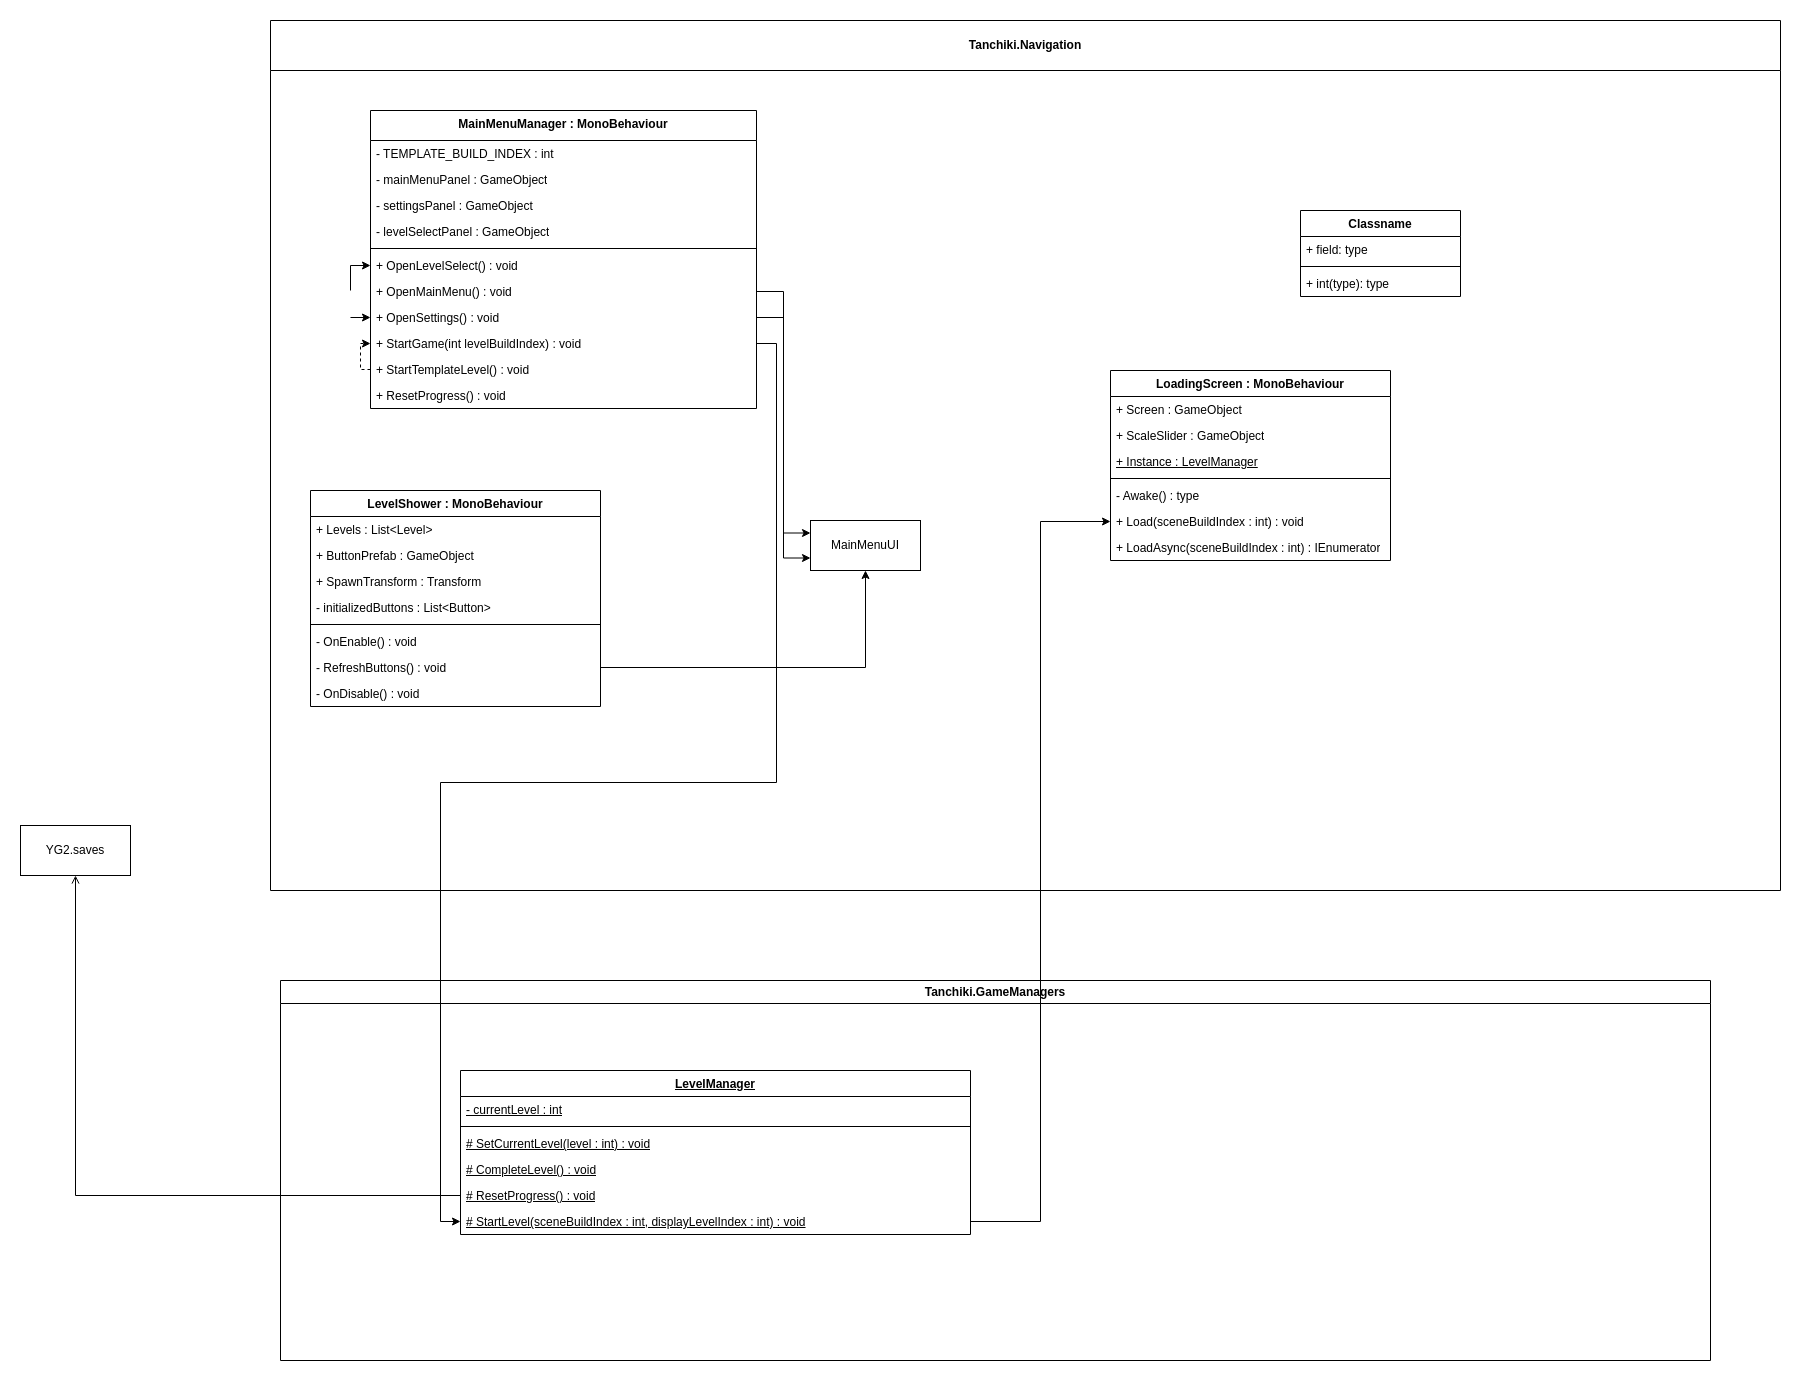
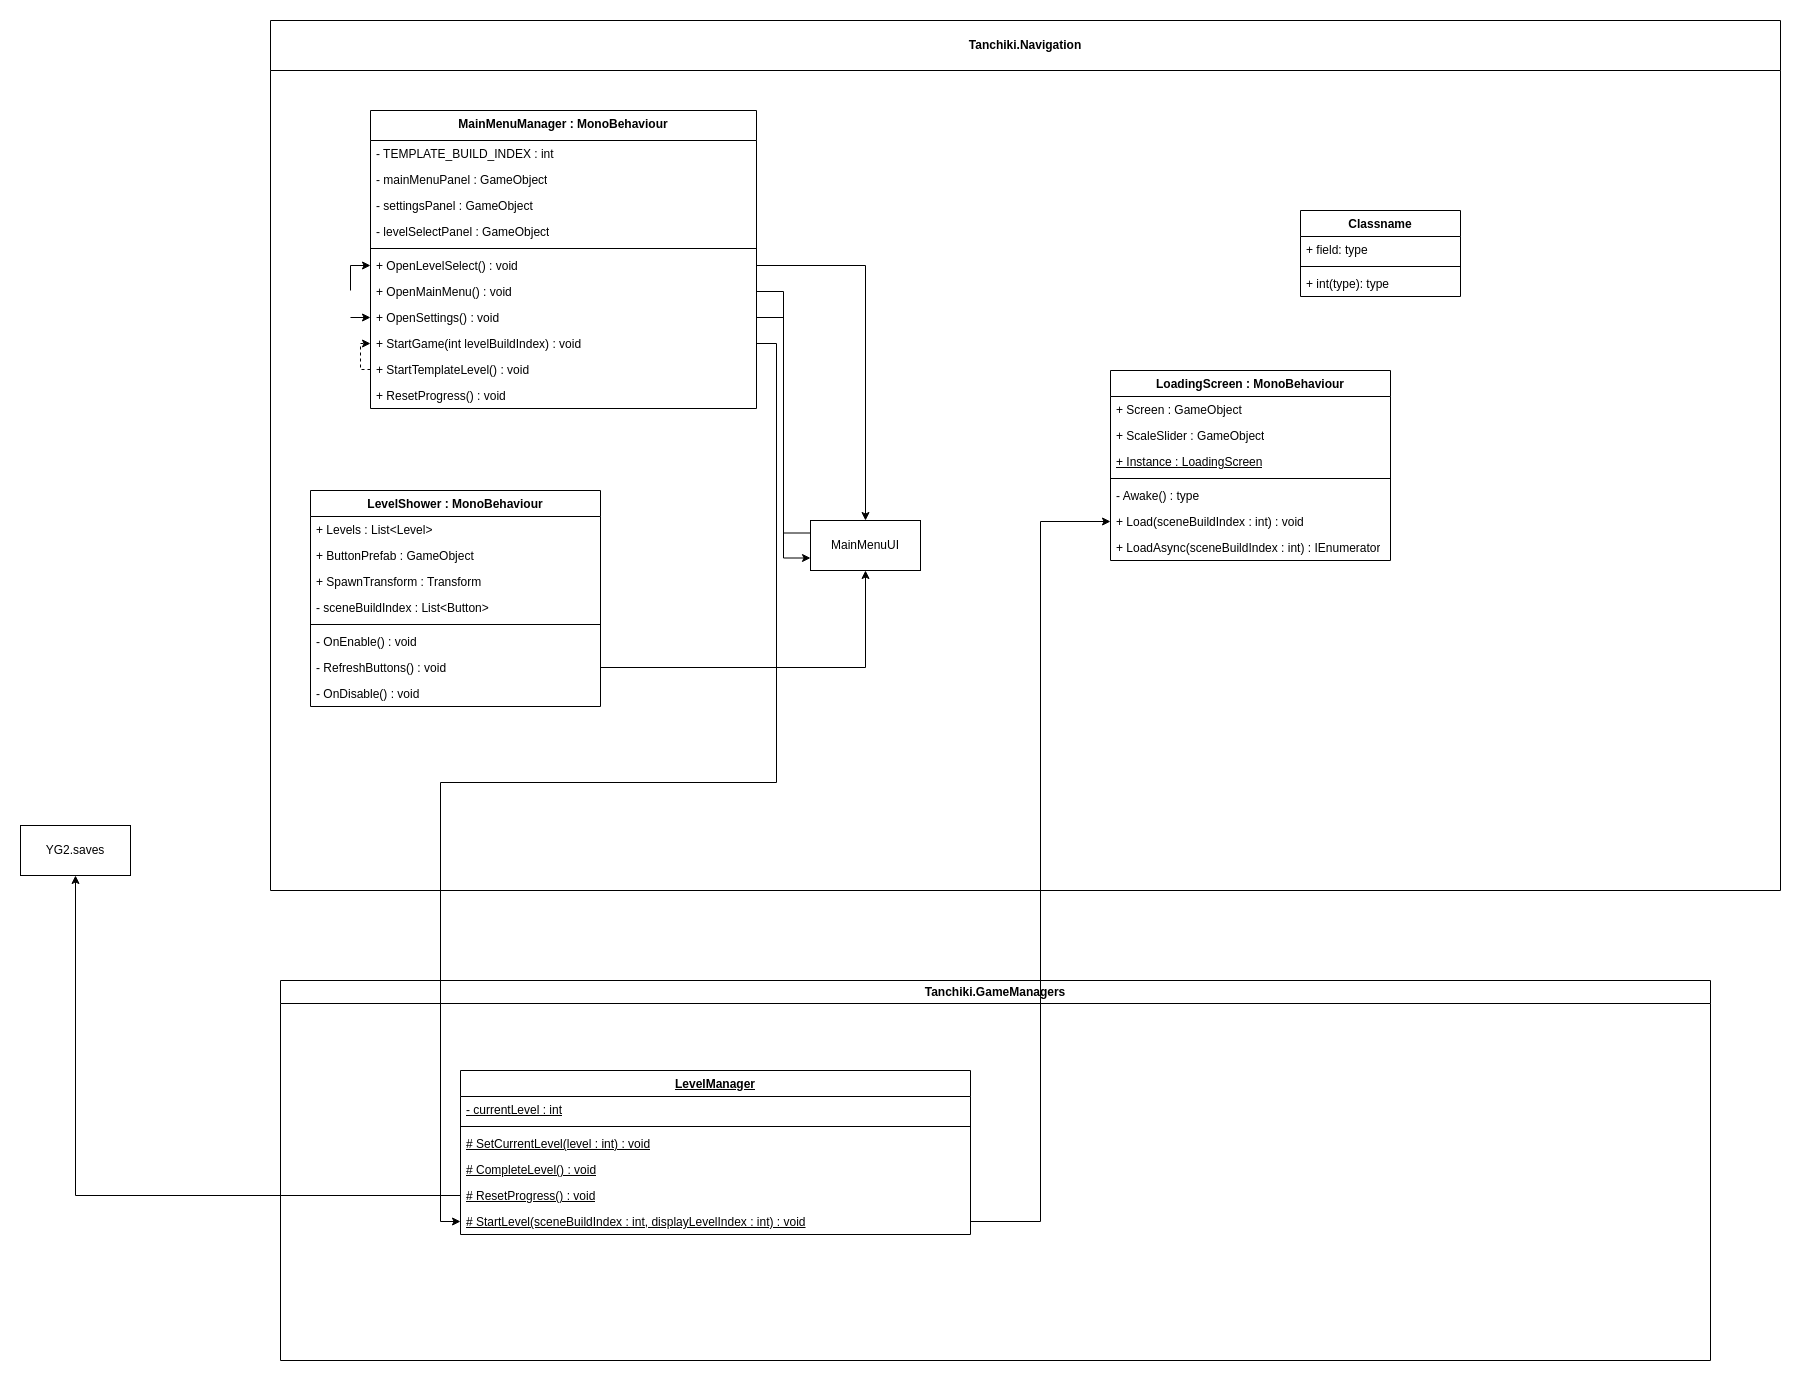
+ <mxCell id="38" style="edgeStyle=orthogonalEdgeStyle;rounded=0;orthogonalLoop=1;jettySize=auto;html=1;" parent="2" source="9" target="37" edge="1"><mxGeometry relative="1" as="geometry" /></mxCell>
- <mxCell id="19" value="+ Instance : LevelManager" style="text;strokeColor=none;fillColor=none;align=left;verticalAlign=top;spacingLeft=4;spacingRight=4;overflow=hidden;rotatable=0;points=[[0,0.5],[1,0.5]];portConstraint=eastwest;whiteSpace=wrap;html=1;fontStyle=4" parent="16" vertex="1"><mxGeometry y="78" width="280" height="26" as="geometry" /></mxCell>
+ <mxCell id="19" value="+ Instance : LoadingScreen" style="text;strokeColor=none;fillColor=none;align=left;verticalAlign=top;spacingLeft=4;spacingRight=4;overflow=hidden;rotatable=0;points=[[0,0.5],[1,0.5]];portConstraint=eastwest;whiteSpace=wrap;html=1;fontStyle=4" parent="16" vertex="1"><mxGeometry y="78" width="280" height="26" as="geometry" /></mxCell>
- <mxCell id="39" style="edgeStyle=orthogonalEdgeStyle;rounded=0;orthogonalLoop=1;jettySize=auto;html=1;entryX=0;entryY=0.25;entryDx=0;entryDy=0;" parent="2" source="10" target="37" edge="1"><mxGeometry relative="1" as="geometry"><mxPoint x="530.0" y="350" as="targetPoint" /></mxGeometry></mxCell>
+ <mxCell id="39" style="edgeStyle=orthogonalEdgeStyle;rounded=0;orthogonalLoop=1;jettySize=auto;html=1;entryX=0;entryY=0.25;entryDx=0;entryDy=0;endArrow=none;" parent="2" source="10" target="37" edge="1"><mxGeometry relative="1" as="geometry"><mxPoint x="530.0" y="350" as="targetPoint" /></mxGeometry></mxCell>
- <mxCell id="28" value="-&amp;nbsp;initializedButtons : List&amp;lt;Button&amp;gt;" style="text;strokeColor=none;fillColor=none;align=left;verticalAlign=top;spacingLeft=4;spacingRight=4;overflow=hidden;rotatable=0;points=[[0,0.5],[1,0.5]];portConstraint=eastwest;whiteSpace=wrap;html=1;" parent="24" vertex="1"><mxGeometry y="104" width="290" height="26" as="geometry" /></mxCell>
+ <mxCell id="28" value="-&amp;nbsp;sceneBuildIndex : List&amp;lt;Button&amp;gt;" style="text;strokeColor=none;fillColor=none;align=left;verticalAlign=top;spacingLeft=4;spacingRight=4;overflow=hidden;rotatable=0;points=[[0,0.5],[1,0.5]];portConstraint=eastwest;whiteSpace=wrap;html=1;" parent="24" vertex="1"><mxGeometry y="104" width="290" height="26" as="geometry" /></mxCell>
- <mxCell id="53" style="edgeStyle=orthogonalEdgeStyle;rounded=0;orthogonalLoop=1;jettySize=auto;html=1;entryX=0.5;entryY=1;entryDx=0;entryDy=0;endArrow=open;" parent="1" source="50" target="52" edge="1"><mxGeometry relative="1" as="geometry" /></mxCell>
+ <mxCell id="53" style="edgeStyle=orthogonalEdgeStyle;rounded=0;orthogonalLoop=1;jettySize=auto;html=1;entryX=0.5;entryY=1;entryDx=0;entryDy=0;" parent="1" source="50" target="52" edge="1"><mxGeometry relative="1" as="geometry" /></mxCell>
